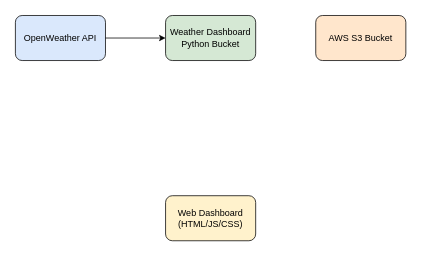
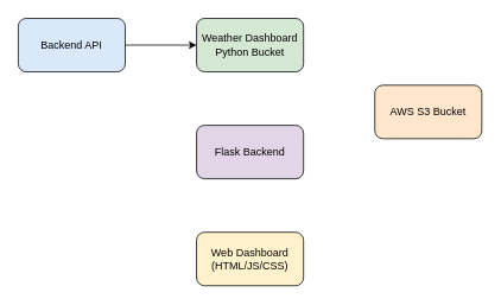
- <mxCell id="2" value="OpenWeather API" style="rounded=1;whiteSpace=wrap;html=1;fillColor=#dae8fc;" vertex="1" parent="1"><mxGeometry x="20" y="20" width="120" height="60" as="geometry" /></mxCell>
+ <mxCell id="2" value="Backend API" style="rounded=1;whiteSpace=wrap;html=1;fillColor=#dae8fc;" vertex="1" parent="1"><mxGeometry x="20" y="20" width="120" height="60" as="geometry" /></mxCell>
- <mxCell id="4" value="AWS S3 Bucket" style="rounded=1;whiteSpace=wrap;html=1;fillColor=#ffe6cc;" vertex="1" parent="1"><mxGeometry x="420" y="20" width="120" height="60" as="geometry" /></mxCell>
+ <mxCell id="4" value="AWS S3 Bucket" style="rounded=1;whiteSpace=wrap;html=1;fillColor=#ffe6cc;" vertex="1" parent="1"><mxGeometry x="420" y="95" width="120" height="60" as="geometry" /></mxCell>
+ <mxCell id="5" value="Flask Backend" style="rounded=1;whiteSpace=wrap;html=1;fillColor=#e1d5e7;" vertex="1" parent="1"><mxGeometry x="220" y="140" width="120" height="60" as="geometry" /></mxCell>
